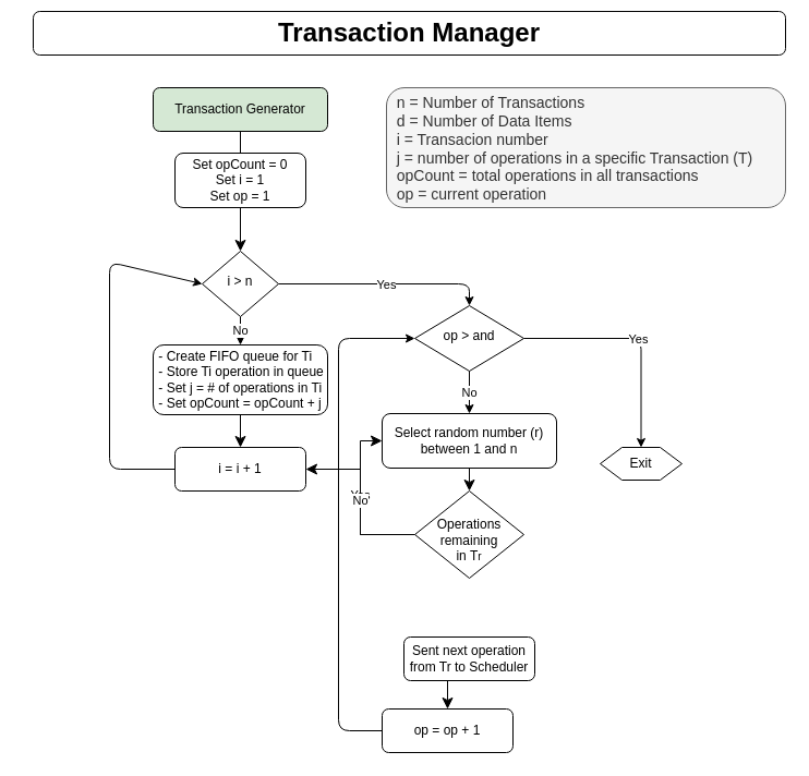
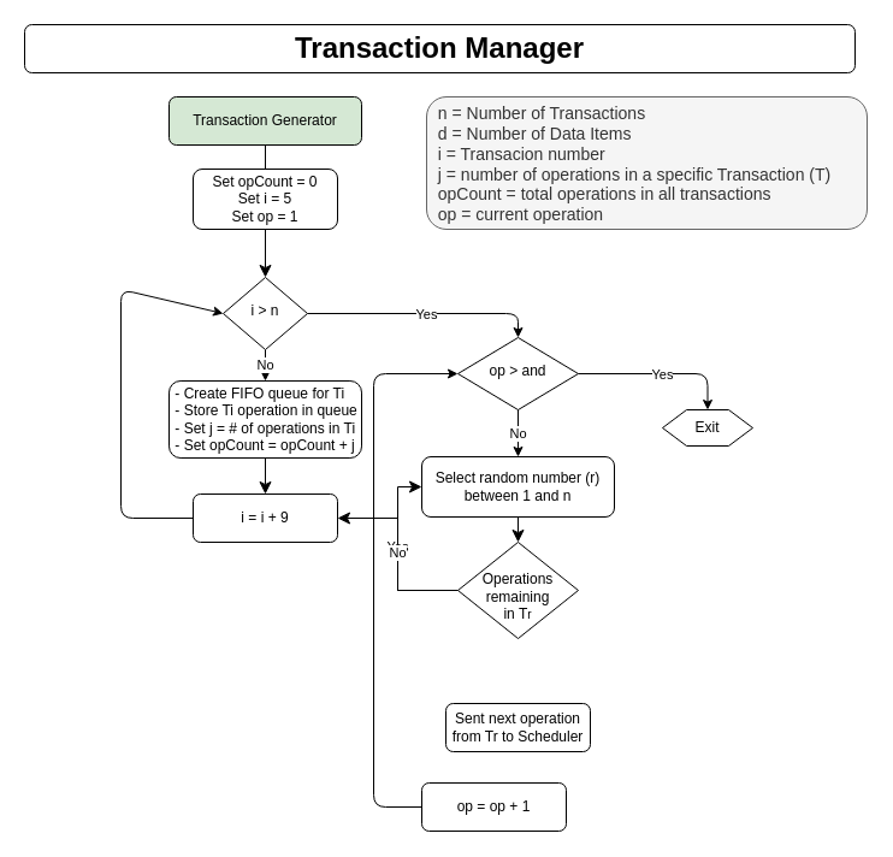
- <mxCell id="8" value="Transaction Manager" style="rounded=1;whiteSpace=wrap;html=1;fontSize=24;glass=0;strokeWidth=1;shadow=0;fontStyle=1" parent="1" vertex="1"><mxGeometry x="30" y="10" width="690" height="40" as="geometry" /></mxCell>
+ <mxCell id="8" value="Transaction Manager" style="rounded=1;whiteSpace=wrap;html=1;fontSize=24;glass=0;strokeWidth=1;shadow=0;fontStyle=1" parent="1" vertex="1"><mxGeometry x="20" y="20" width="690" height="40" as="geometry" /></mxCell>
- <mxCell id="12" value="Set opCount = 0&lt;br&gt;Set i = 1&lt;br&gt;Set op = 1" style="rounded=1;whiteSpace=wrap;html=1;fontSize=12;glass=0;strokeWidth=1;shadow=0;" vertex="1" parent="1"><mxGeometry x="160" y="140" width="120" height="50" as="geometry" /></mxCell>
+ <mxCell id="12" value="Set opCount = 0&lt;br&gt;Set i = 5&lt;br&gt;Set op = 1" style="rounded=1;whiteSpace=wrap;html=1;fontSize=12;glass=0;strokeWidth=1;shadow=0;" vertex="1" parent="1"><mxGeometry x="160" y="140" width="120" height="50" as="geometry" /></mxCell>
- <mxCell id="27" value="Exit" style="shape=hexagon;perimeter=hexagonPerimeter2;whiteSpace=wrap;html=1;fixedSize=1;align=center;" vertex="1" parent="1"><mxGeometry x="550" y="410" width="75" height="30" as="geometry" /></mxCell>
+ <mxCell id="27" value="Exit" style="shape=hexagon;perimeter=hexagonPerimeter2;whiteSpace=wrap;html=1;fixedSize=1;align=center;" vertex="1" parent="1"><mxGeometry x="550" y="340" width="75" height="30" as="geometry" /></mxCell>
- <mxCell id="17" value="i = i + 1" style="rounded=1;whiteSpace=wrap;html=1;fontSize=12;glass=0;strokeWidth=1;shadow=0;" vertex="1" parent="1"><mxGeometry x="160" y="410" width="120" height="40" as="geometry" /></mxCell>
+ <mxCell id="17" value="i = i + 9" style="rounded=1;whiteSpace=wrap;html=1;fontSize=12;glass=0;strokeWidth=1;shadow=0;" vertex="1" parent="1"><mxGeometry x="160" y="410" width="120" height="40" as="geometry" /></mxCell>
- <mxCell id="25" value="" style="rounded=0;html=1;jettySize=auto;orthogonalLoop=1;fontSize=11;endArrow=classic;endFill=1;endSize=8;strokeWidth=1;shadow=0;labelBackgroundColor=none;edgeStyle=orthogonalEdgeStyle;entryX=0.5;entryY=0;entryDx=0;entryDy=0;exitX=0.5;exitY=1;exitDx=0;exitDy=0;" edge="1" parent="1" source="7" target="24"><mxGeometry relative="1" as="geometry"><mxPoint x="230" y="390" as="sourcePoint" /><mxPoint x="230" y="420" as="targetPoint" /></mxGeometry></mxCell>
